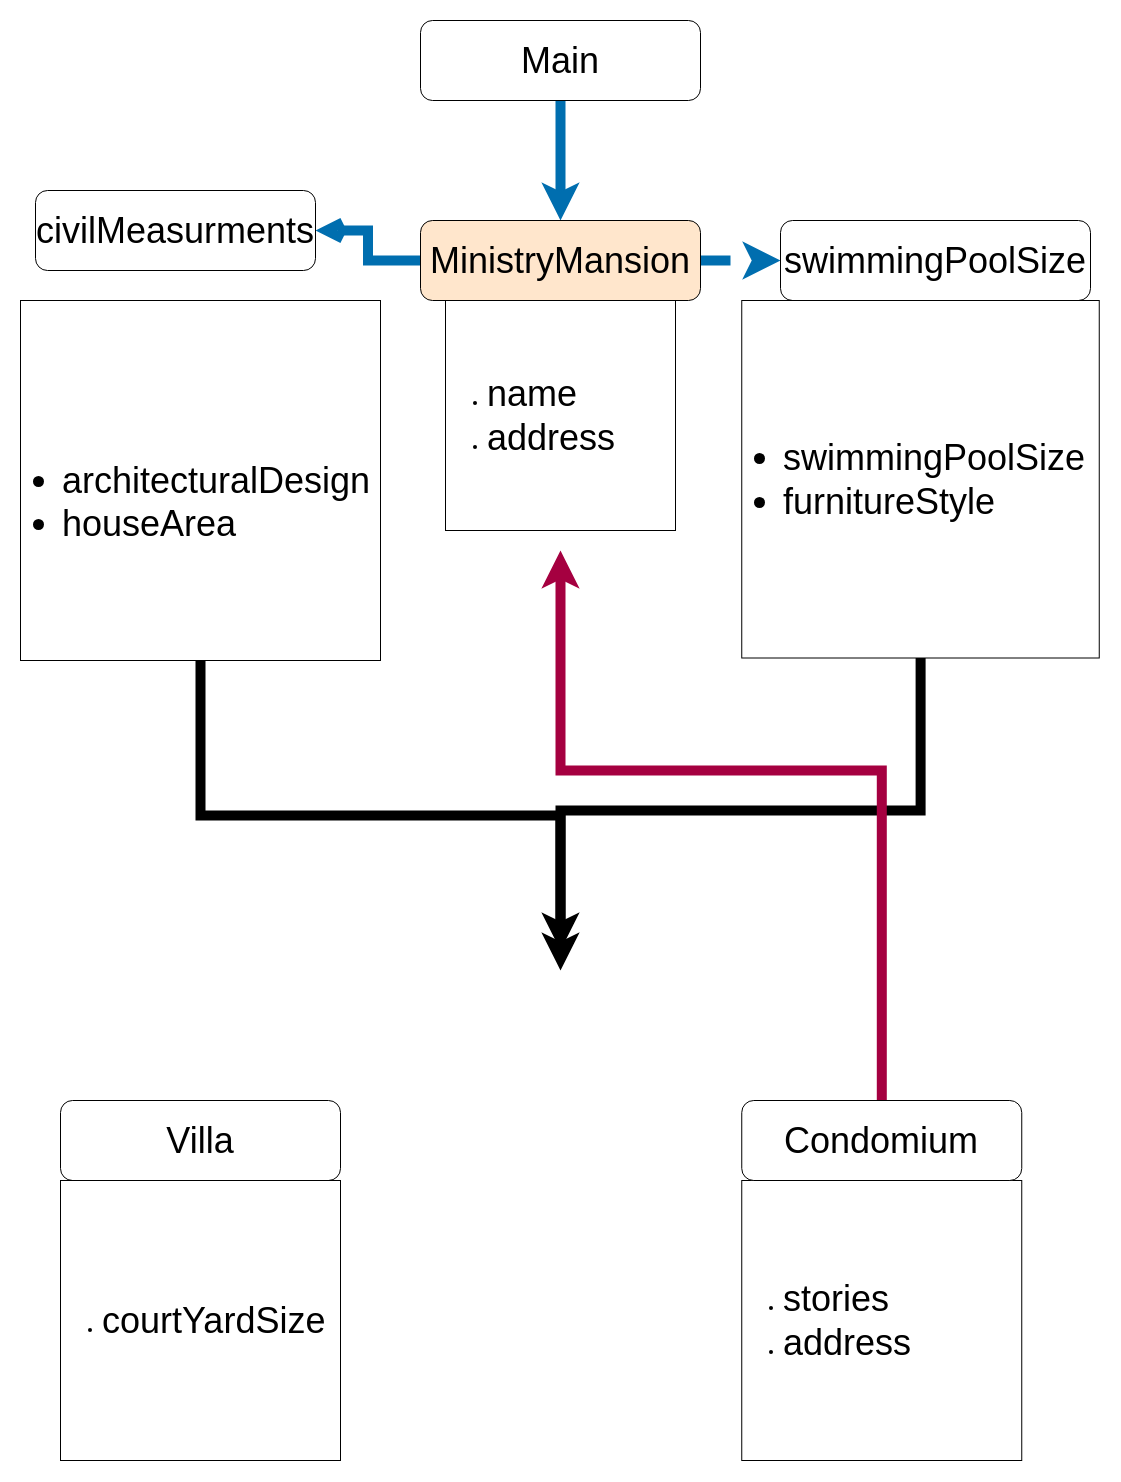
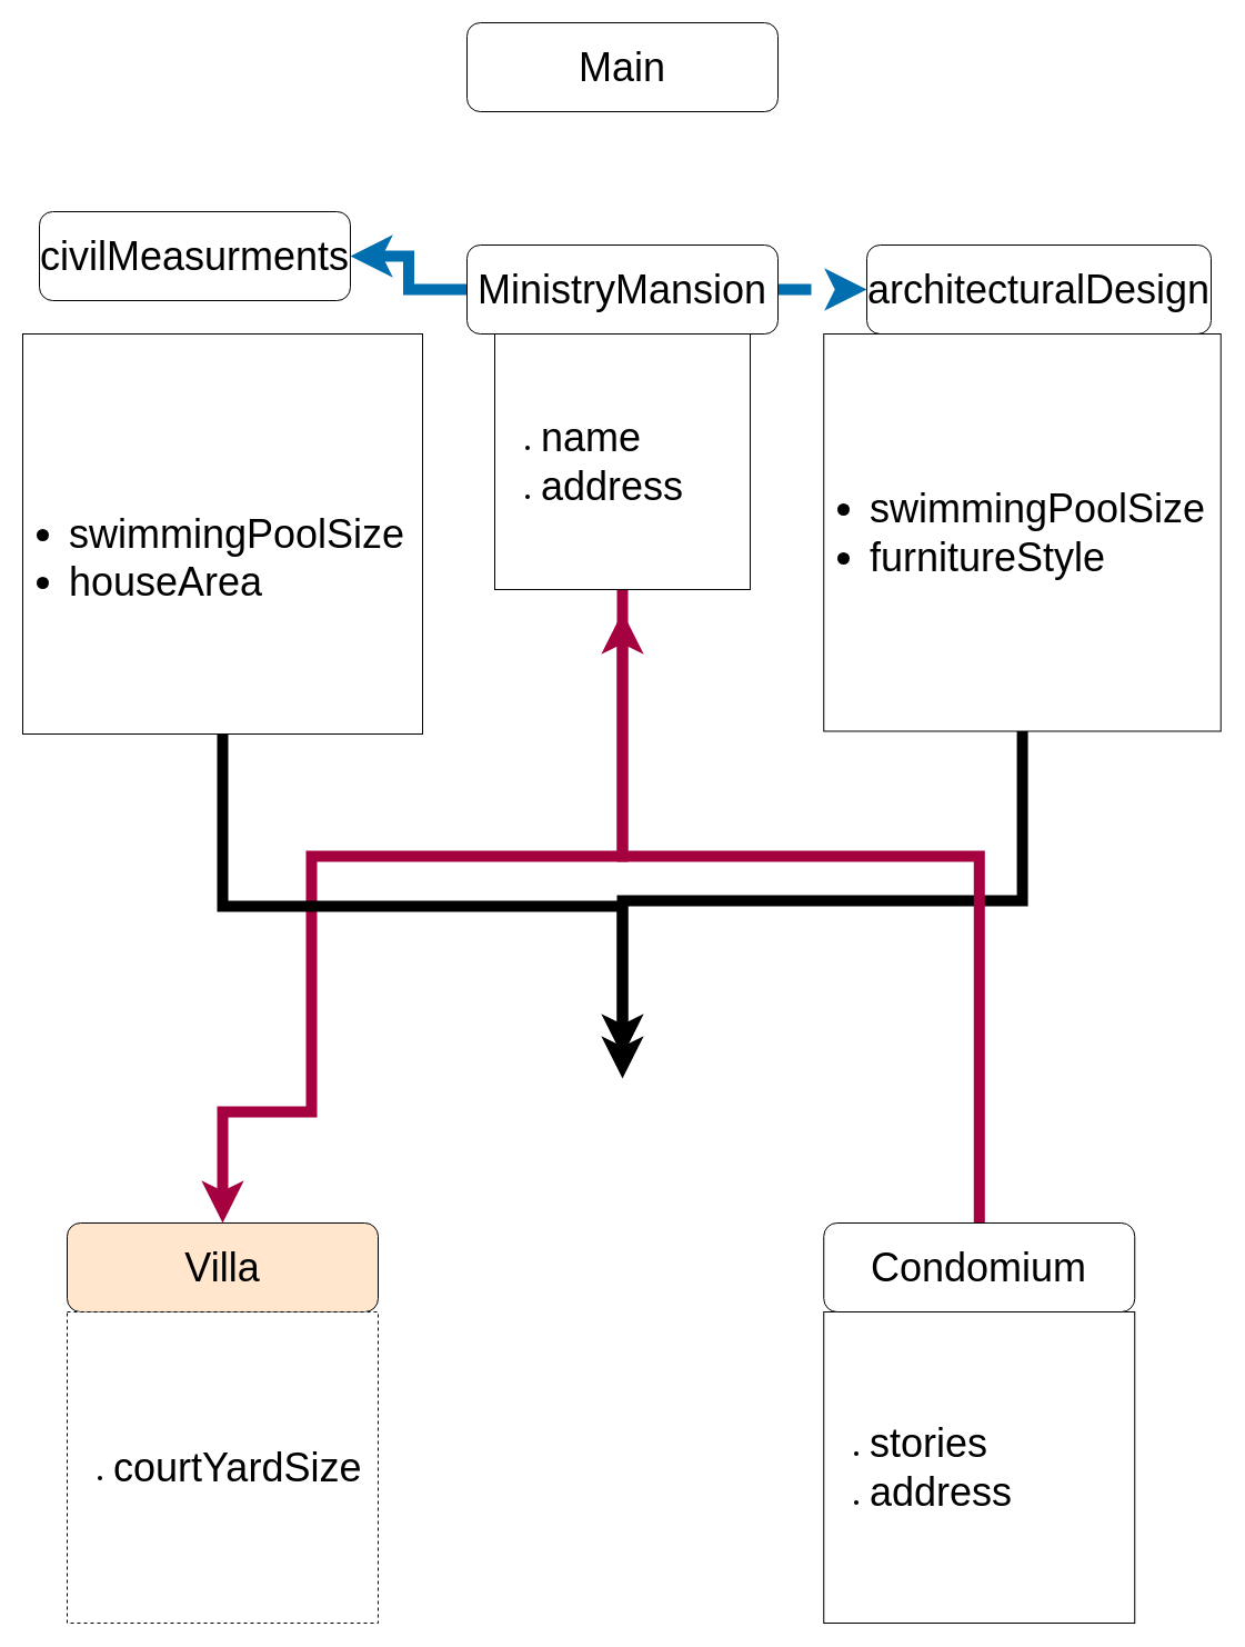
- <mxCell id="2" value="" style="edgeStyle=orthogonalEdgeStyle;rounded=0;orthogonalLoop=1;jettySize=auto;html=1;fillColor=#1ba1e2;strokeColor=#006EAF;strokeWidth=10;" edge="1" parent="1" source="3" target="6"><mxGeometry relative="1" as="geometry" /></mxCell>
- <mxCell id="4" value="" style="edgeStyle=orthogonalEdgeStyle;rounded=0;orthogonalLoop=1;jettySize=auto;html=1;strokeWidth=10;fillColor=#1ba1e2;strokeColor=#006EAF;endArrow=open;" edge="1" parent="1" source="6" target="7"><mxGeometry relative="1" as="geometry" /></mxCell>
+ <mxCell id="4" value="" style="edgeStyle=orthogonalEdgeStyle;rounded=0;orthogonalLoop=1;jettySize=auto;html=1;strokeWidth=10;fillColor=#1ba1e2;strokeColor=#006EAF;" edge="1" parent="1" source="6" target="7"><mxGeometry relative="1" as="geometry" /></mxCell>
- <mxCell id="6" value="&lt;font style=&quot;font-size: 36px&quot;&gt;MinistryMansion&lt;/font&gt;" style="rounded=1;whiteSpace=wrap;html=1;fillColor=#ffe6cc;" vertex="1" parent="1"><mxGeometry x="420" y="220" width="280" height="80" as="geometry" /></mxCell>
+ <mxCell id="6" value="&lt;font style=&quot;font-size: 36px&quot;&gt;MinistryMansion&lt;/font&gt;" style="rounded=1;whiteSpace=wrap;html=1;" vertex="1" parent="1"><mxGeometry x="420" y="220" width="280" height="80" as="geometry" /></mxCell>
- <mxCell id="8" value="&lt;span style=&quot;font-size: 36px&quot;&gt;swimmingPoolSize&lt;/span&gt;" style="rounded=1;whiteSpace=wrap;html=1;" vertex="1" parent="1"><mxGeometry x="780" y="220" width="310" height="80" as="geometry" /></mxCell>
+ <mxCell id="8" value="&lt;span style=&quot;font-size: 36px&quot;&gt;architecturalDesign&lt;/span&gt;" style="rounded=1;whiteSpace=wrap;html=1;" vertex="1" parent="1"><mxGeometry x="780" y="220" width="310" height="80" as="geometry" /></mxCell>
- <mxCell id="14" value="&lt;div&gt;&lt;span style=&quot;font-size: 36px&quot;&gt;&lt;br&gt;&lt;/span&gt;&lt;/div&gt;&lt;ul style=&quot;font-size: 36px&quot;&gt;&lt;li&gt;architecturalDesign&lt;/li&gt;&lt;li&gt;&lt;font style=&quot;font-size: 36px&quot;&gt;houseArea&lt;/font&gt;&lt;/li&gt;&lt;/ul&gt;" style="whiteSpace=wrap;html=1;aspect=fixed;align=left;" vertex="1" parent="1"><mxGeometry x="20" y="300" width="360" height="360" as="geometry" /></mxCell>
+ <mxCell id="14" value="&lt;div&gt;&lt;span style=&quot;font-size: 36px&quot;&gt;&lt;br&gt;&lt;/span&gt;&lt;/div&gt;&lt;ul style=&quot;font-size: 36px&quot;&gt;&lt;li&gt;swimmingPoolSize&lt;/li&gt;&lt;li&gt;&lt;font style=&quot;font-size: 36px&quot;&gt;houseArea&lt;/font&gt;&lt;/li&gt;&lt;/ul&gt;" style="whiteSpace=wrap;html=1;aspect=fixed;align=left;" vertex="1" parent="1"><mxGeometry x="20" y="300" width="360" height="360" as="geometry" /></mxCell>
+ <mxCell id="10" style="edgeStyle=orthogonalEdgeStyle;rounded=0;orthogonalLoop=1;jettySize=auto;html=1;strokeWidth=10;entryX=0.5;entryY=0;entryDx=0;entryDy=0;fillColor=#d80073;strokeColor=#A50040;" edge="1" parent="1" source="11" target="9"><mxGeometry relative="1" as="geometry"><mxPoint x="310" y="1000" as="targetPoint" /><Array as="points"><mxPoint x="560" y="770" /><mxPoint x="280" y="770" /><mxPoint x="280" y="1000" /><mxPoint x="200" y="1000" /></Array></mxGeometry></mxCell>
- <mxCell id="9" value="&lt;span style=&quot;font-size: 36px&quot;&gt;Villa&lt;/span&gt;" style="rounded=1;whiteSpace=wrap;html=1;" vertex="1" parent="1"><mxGeometry x="60" y="1100" width="280" height="80" as="geometry" /></mxCell>
+ <mxCell id="9" value="&lt;span style=&quot;font-size: 36px&quot;&gt;Villa&lt;/span&gt;" style="rounded=1;whiteSpace=wrap;html=1;fillColor=#ffe6cc;" vertex="1" parent="1"><mxGeometry x="60" y="1100" width="280" height="80" as="geometry" /></mxCell>
- <mxCell id="12" value="&lt;ul&gt;&lt;li&gt;&lt;font style=&quot;font-size: 36px&quot;&gt;courtYardSize&lt;/font&gt;&lt;/li&gt;&lt;/ul&gt;" style="whiteSpace=wrap;html=1;aspect=fixed;align=left;" vertex="1" parent="1"><mxGeometry x="60" y="1180" width="280" height="280" as="geometry" /></mxCell>
+ <mxCell id="12" value="&lt;ul&gt;&lt;li&gt;&lt;font style=&quot;font-size: 36px&quot;&gt;courtYardSize&lt;/font&gt;&lt;/li&gt;&lt;/ul&gt;" style="whiteSpace=wrap;html=1;aspect=fixed;align=left;dashed=1;" vertex="1" parent="1"><mxGeometry x="60" y="1180" width="280" height="280" as="geometry" /></mxCell>
